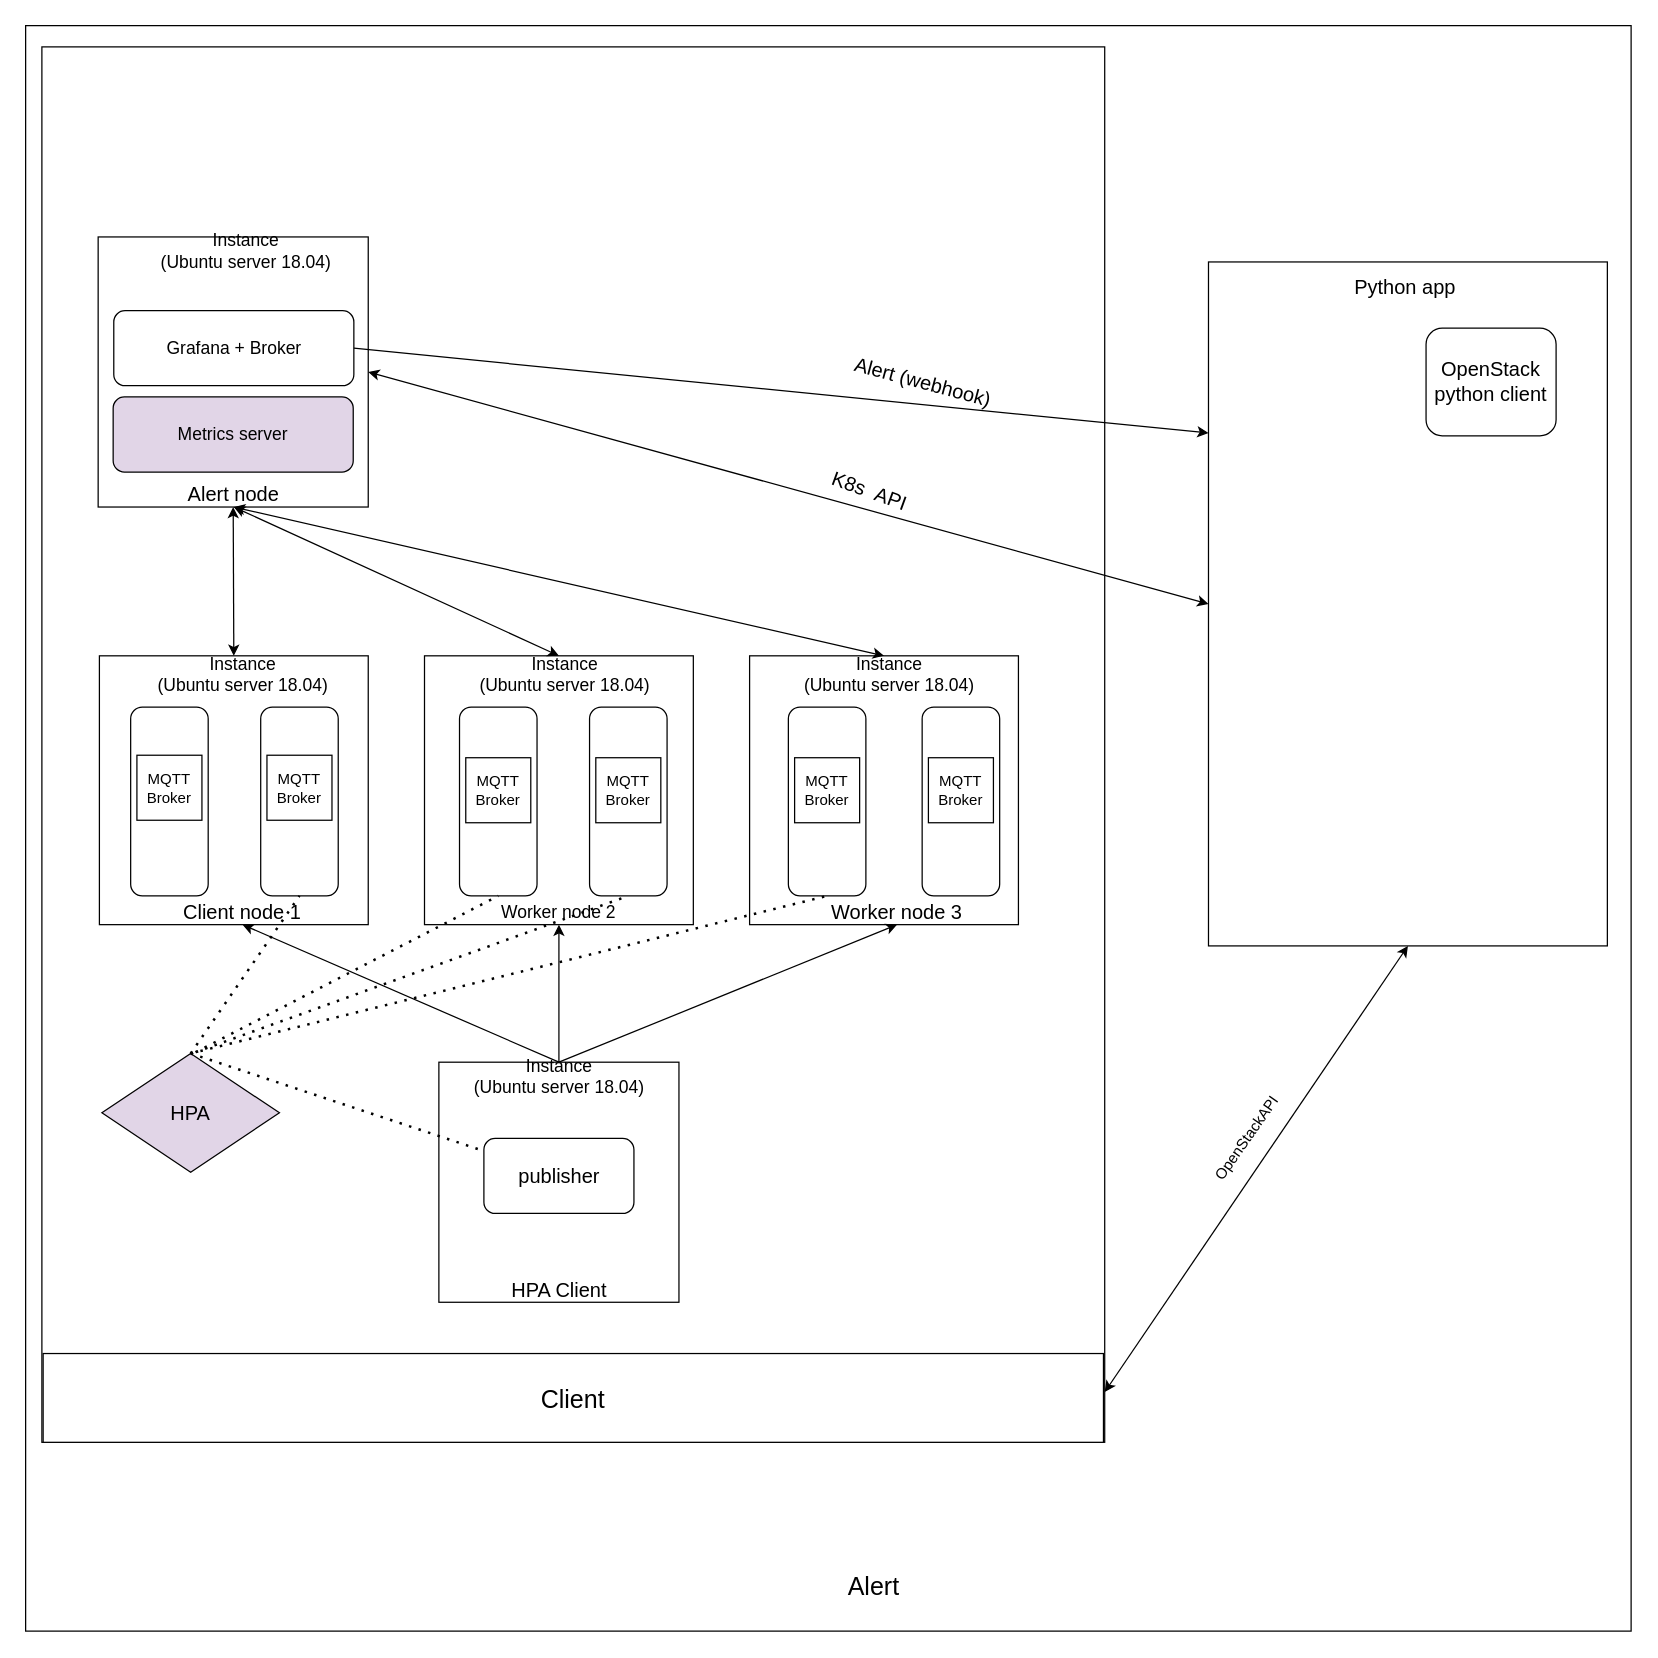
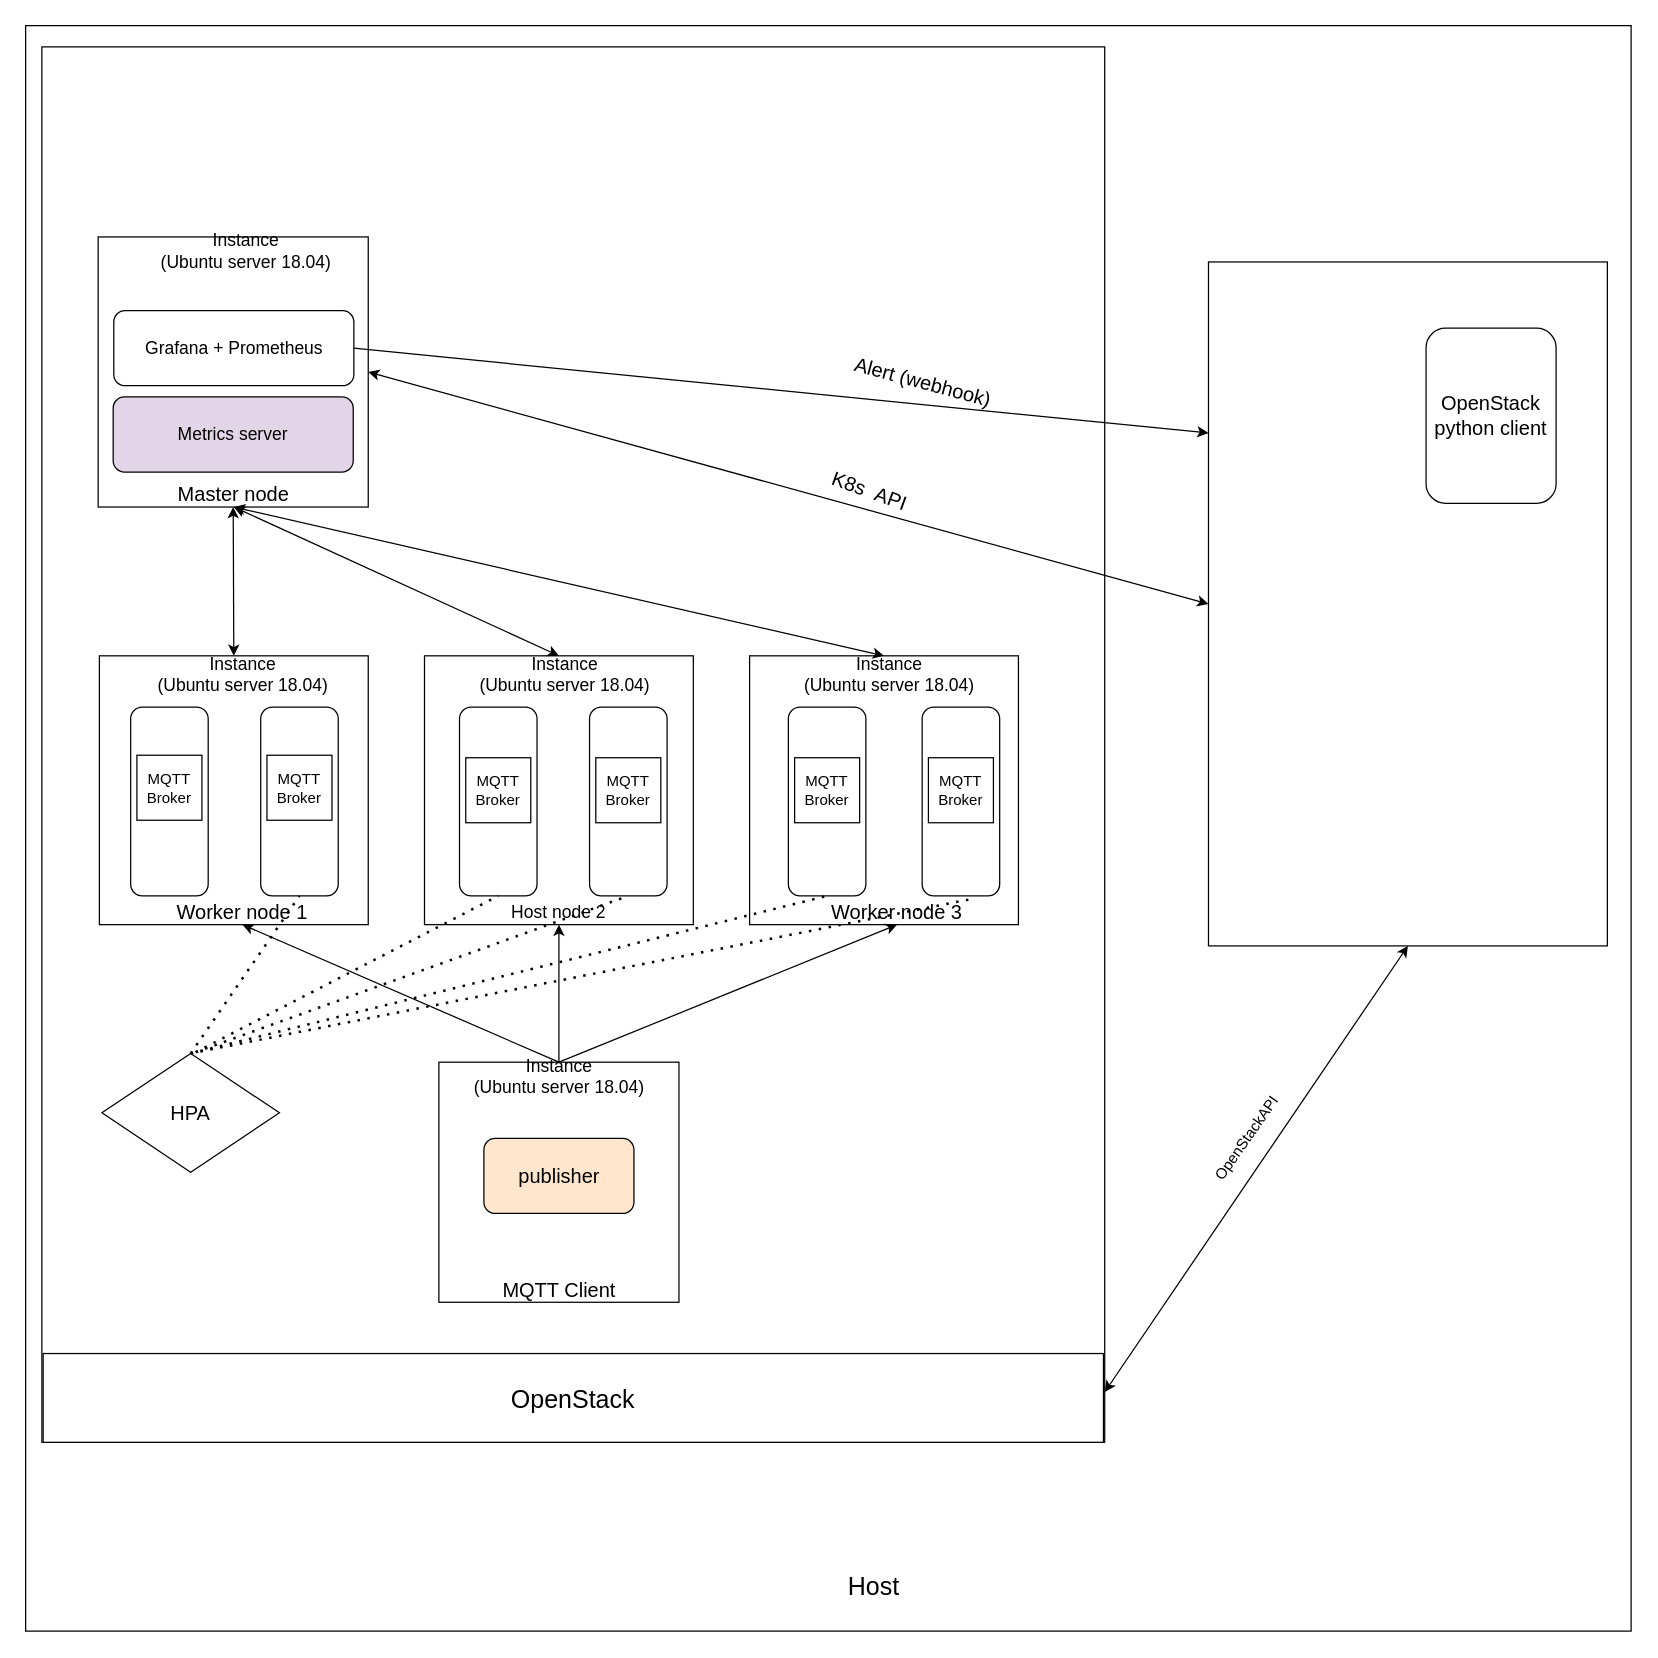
- <mxCell id="31" value="&lt;font style=&quot;font-size: 16px&quot;&gt;Python app&lt;/font&gt;" style="text;html=1;strokeColor=none;fillColor=none;align=center;verticalAlign=middle;whiteSpace=wrap;rounded=0;" vertex="1" parent="1"><mxGeometry x="1080" y="209" width="87" height="39" as="geometry" /></mxCell>
- <mxCell id="28" value="&lt;font style=&quot;font-size: 14px&quot;&gt;Grafana + Broker&lt;/font&gt;" style="rounded=1;whiteSpace=wrap;html=1;" vertex="1" parent="1"><mxGeometry x="90.5" y="248" width="192" height="60" as="geometry" /></mxCell>
+ <mxCell id="28" value="&lt;font style=&quot;font-size: 14px&quot;&gt;Grafana + Prometheus&lt;/font&gt;" style="rounded=1;whiteSpace=wrap;html=1;" vertex="1" parent="1"><mxGeometry x="90.5" y="248" width="192" height="60" as="geometry" /></mxCell>
- <mxCell id="38" value="&lt;font style=&quot;font-size: 16px&quot;&gt;OpenStack python client&lt;/font&gt;" style="rounded=1;whiteSpace=wrap;html=1;" vertex="1" parent="1"><mxGeometry x="1140" y="262" width="104" height="86" as="geometry" /></mxCell>
+ <mxCell id="38" value="&lt;font style=&quot;font-size: 16px&quot;&gt;OpenStack python client&lt;/font&gt;" style="rounded=1;whiteSpace=wrap;html=1;" vertex="1" parent="1"><mxGeometry x="1140" y="262" width="104" height="140" as="geometry" /></mxCell>
- <mxCell id="12" value="&lt;font style=&quot;font-size: 16px&quot;&gt;Alert node&lt;/font&gt;" style="text;html=1;strokeColor=none;fillColor=none;align=center;verticalAlign=middle;whiteSpace=wrap;rounded=0;" vertex="1" parent="1"><mxGeometry x="140" y="385" width="93" height="20" as="geometry" /></mxCell>
+ <mxCell id="12" value="&lt;font style=&quot;font-size: 16px&quot;&gt;Master node&lt;/font&gt;" style="text;html=1;strokeColor=none;fillColor=none;align=center;verticalAlign=middle;whiteSpace=wrap;rounded=0;" vertex="1" parent="1"><mxGeometry x="140" y="385" width="93" height="20" as="geometry" /></mxCell>
- <mxCell id="8" value="&lt;font style=&quot;font-size: 16px&quot;&gt;Client node 1&lt;/font&gt;" style="text;html=1;strokeColor=none;fillColor=none;align=center;verticalAlign=middle;whiteSpace=wrap;rounded=0;" vertex="1" parent="1"><mxGeometry x="140" y="719" width="107" height="20" as="geometry" /></mxCell>
+ <mxCell id="8" value="&lt;font style=&quot;font-size: 16px&quot;&gt;Worker node 1&lt;/font&gt;" style="text;html=1;strokeColor=none;fillColor=none;align=center;verticalAlign=middle;whiteSpace=wrap;rounded=0;" vertex="1" parent="1"><mxGeometry x="140" y="719" width="107" height="20" as="geometry" /></mxCell>
- <mxCell id="9" value="&lt;font style=&quot;font-size: 14px&quot;&gt;Worker node 2&lt;/font&gt;" style="text;html=1;strokeColor=none;fillColor=none;align=center;verticalAlign=middle;whiteSpace=wrap;rounded=0;" vertex="1" parent="1"><mxGeometry x="392" y="719" width="109" height="20" as="geometry" /></mxCell>
+ <mxCell id="9" value="&lt;font style=&quot;font-size: 14px&quot;&gt;Host node 2&lt;/font&gt;" style="text;html=1;strokeColor=none;fillColor=none;align=center;verticalAlign=middle;whiteSpace=wrap;rounded=0;" vertex="1" parent="1"><mxGeometry x="392" y="719" width="109" height="20" as="geometry" /></mxCell>
- <mxCell id="56" value="" style="endArrow=none;dashed=1;html=1;dashPattern=1 3;strokeWidth=2;exitX=0.5;exitY=0;exitDx=0;exitDy=0;" edge="1" parent="1" source="51" target="44"><mxGeometry width="50" height="50" relative="1" as="geometry"><mxPoint x="212" y="902" as="sourcePoint" /><mxPoint x="200" y="779" as="targetPoint" /></mxGeometry></mxCell>
+ <mxCell id="56" value="" style="endArrow=none;dashed=1;html=1;dashPattern=1 3;strokeWidth=2;exitX=0.5;exitY=0;exitDx=0;exitDy=0;entryX=1;entryY=0;entryDx=0;entryDy=0;" edge="1" parent="1" source="51" target="10"><mxGeometry width="50" height="50" relative="1" as="geometry"><mxPoint x="212" y="902" as="sourcePoint" /><mxPoint x="200" y="779" as="targetPoint" /></mxGeometry></mxCell>
- <mxCell id="51" value="&lt;font style=&quot;font-size: 16px&quot;&gt;HPA&lt;/font&gt;" style="rhombus;whiteSpace=wrap;html=1;fillColor=#e1d5e7;" vertex="1" parent="1"><mxGeometry x="81" y="842" width="142" height="95" as="geometry" /></mxCell>
+ <mxCell id="51" value="&lt;font style=&quot;font-size: 16px&quot;&gt;HPA&lt;/font&gt;" style="rhombus;whiteSpace=wrap;html=1;" vertex="1" parent="1"><mxGeometry x="81" y="842" width="142" height="95" as="geometry" /></mxCell>
- <mxCell id="44" value="&lt;font style=&quot;font-size: 16px&quot;&gt;publisher&lt;/font&gt;" style="rounded=1;whiteSpace=wrap;html=1;" vertex="1" parent="1"><mxGeometry x="386.5" y="910" width="120" height="60" as="geometry" /></mxCell>
+ <mxCell id="44" value="&lt;font style=&quot;font-size: 16px&quot;&gt;publisher&lt;/font&gt;" style="rounded=1;whiteSpace=wrap;html=1;fillColor=#ffe6cc;" vertex="1" parent="1"><mxGeometry x="386.5" y="910" width="120" height="60" as="geometry" /></mxCell>
- <mxCell id="40" value="&lt;font style=&quot;font-size: 16px&quot;&gt;HPA Client&lt;/font&gt;" style="text;html=1;strokeColor=none;fillColor=none;align=center;verticalAlign=middle;whiteSpace=wrap;rounded=0;" vertex="1" parent="1"><mxGeometry x="396.75" y="1021" width="99.5" height="20" as="geometry" /></mxCell>
+ <mxCell id="40" value="&lt;font style=&quot;font-size: 16px&quot;&gt;MQTT Client&lt;/font&gt;" style="text;html=1;strokeColor=none;fillColor=none;align=center;verticalAlign=middle;whiteSpace=wrap;rounded=0;" vertex="1" parent="1"><mxGeometry x="396.75" y="1021" width="99.5" height="20" as="geometry" /></mxCell>
- <mxCell id="4" value="&lt;font style=&quot;font-size: 20px&quot;&gt;Client&lt;/font&gt;" style="rounded=0;whiteSpace=wrap;html=1;" vertex="1" parent="1"><mxGeometry x="34" y="1082" width="848" height="71" as="geometry" /></mxCell>
+ <mxCell id="4" value="&lt;font style=&quot;font-size: 20px&quot;&gt;OpenStack&lt;/font&gt;" style="rounded=0;whiteSpace=wrap;html=1;" vertex="1" parent="1"><mxGeometry x="34" y="1082" width="848" height="71" as="geometry" /></mxCell>
- <mxCell id="50" value="&lt;font style=&quot;font-size: 20px&quot;&gt;Alert&lt;/font&gt;" style="text;html=1;strokeColor=none;fillColor=none;align=center;verticalAlign=middle;whiteSpace=wrap;rounded=0;" vertex="1" parent="1"><mxGeometry x="598" y="1232" width="201" height="72" as="geometry" /></mxCell>
+ <mxCell id="50" value="&lt;font style=&quot;font-size: 20px&quot;&gt;Host&lt;/font&gt;" style="text;html=1;strokeColor=none;fillColor=none;align=center;verticalAlign=middle;whiteSpace=wrap;rounded=0;" vertex="1" parent="1"><mxGeometry x="598" y="1232" width="201" height="72" as="geometry" /></mxCell>
